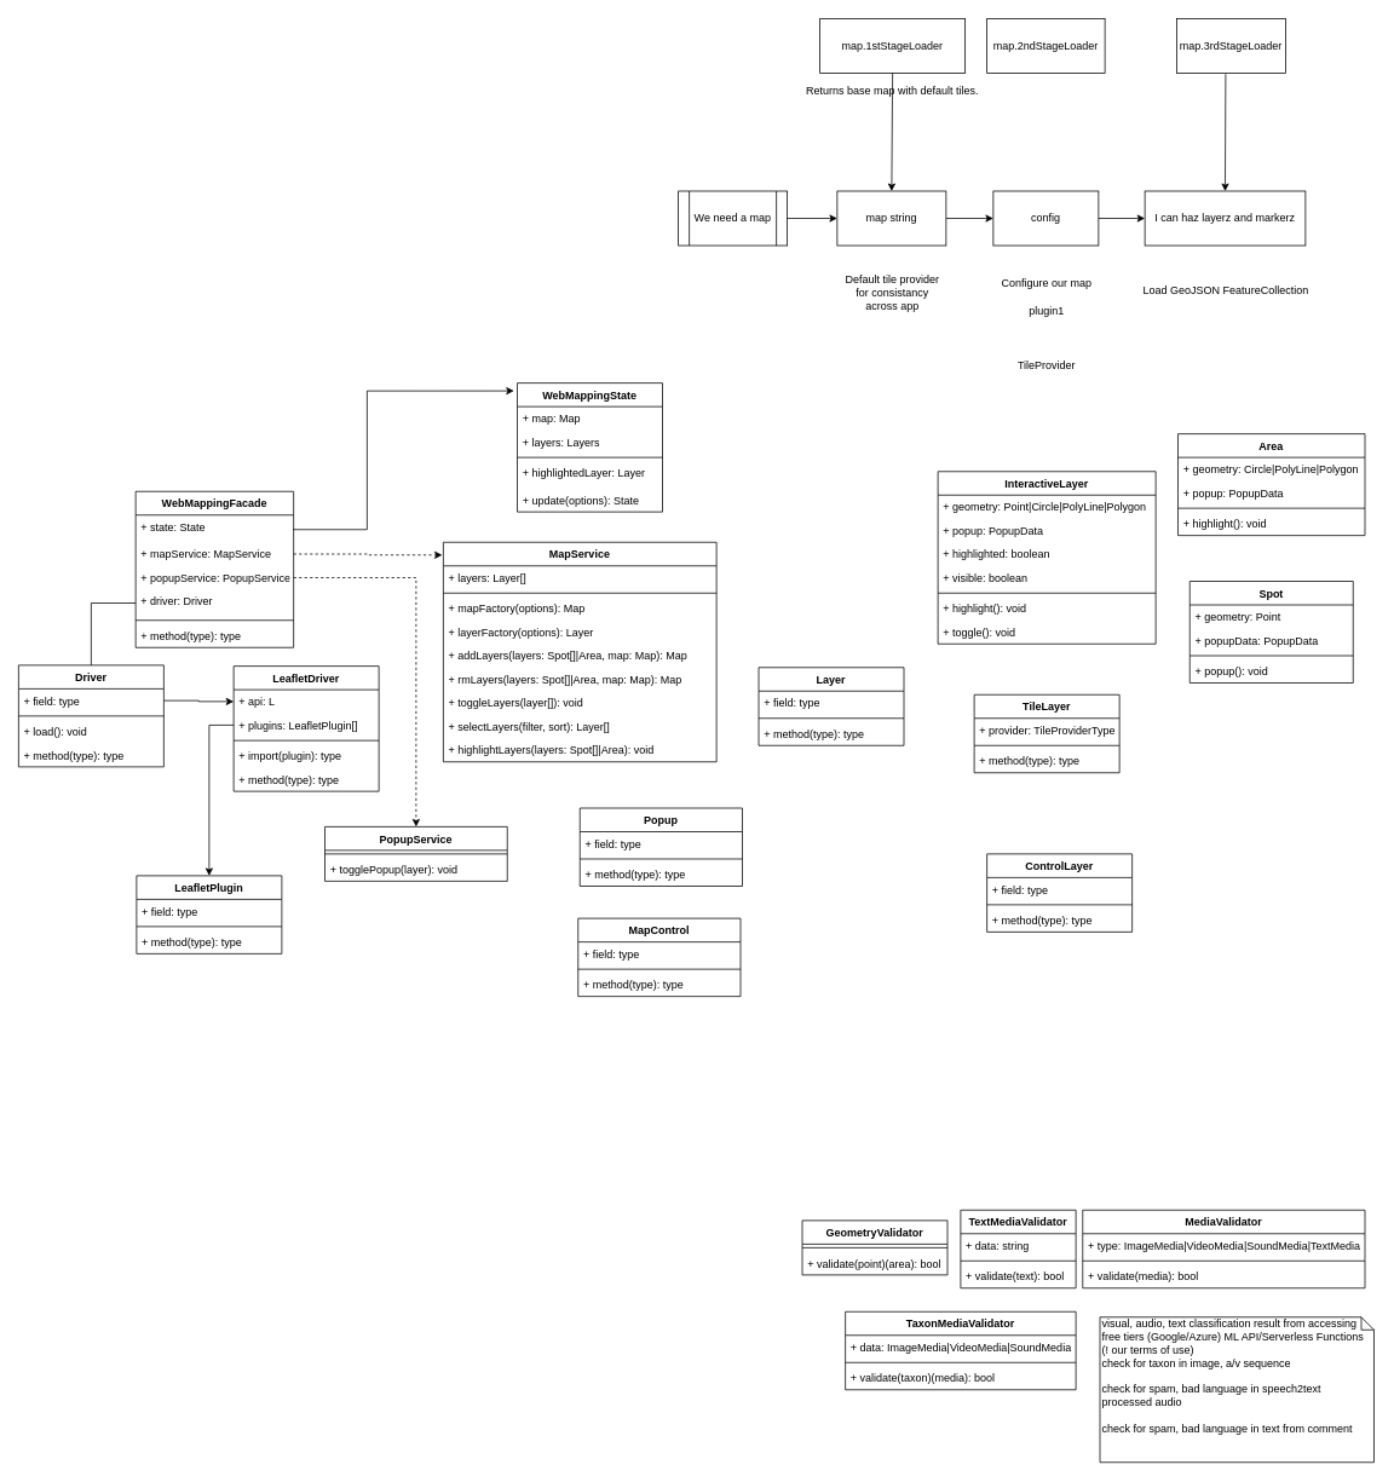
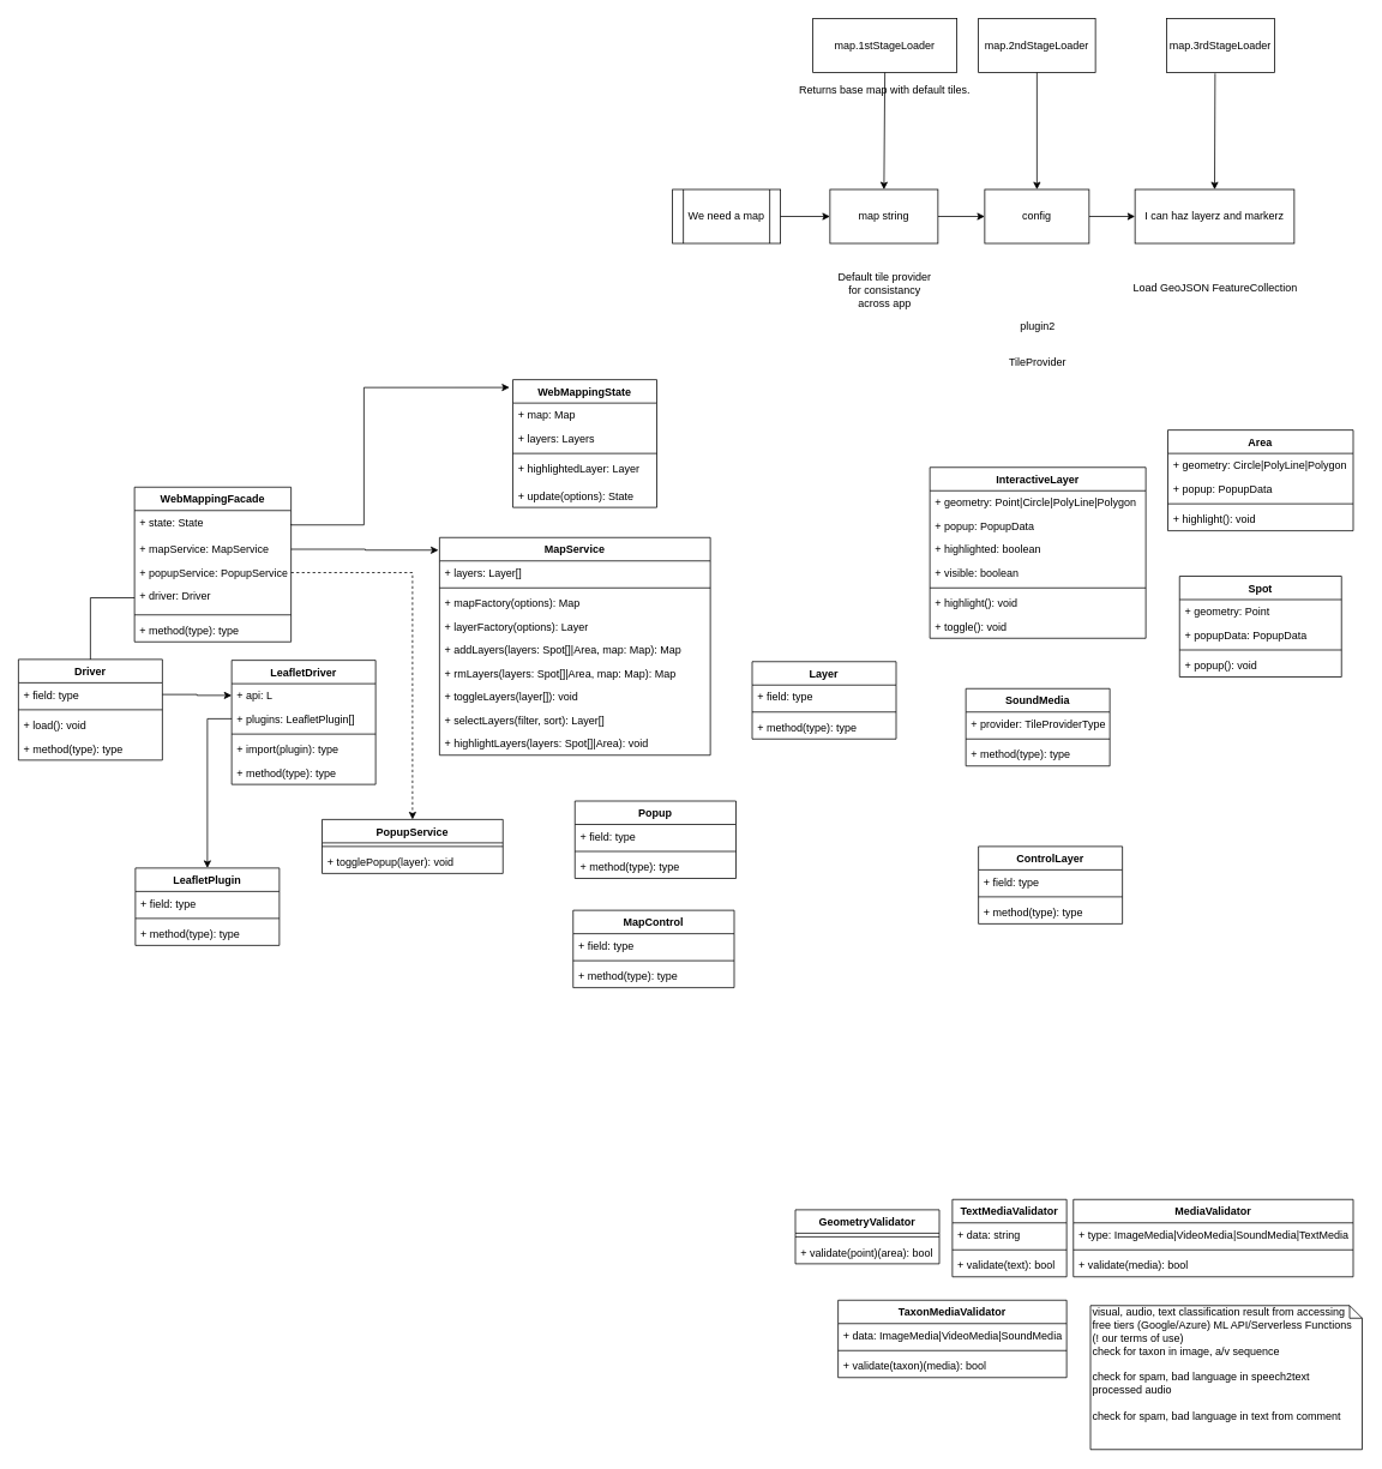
+ <mxCell id="8" value="" style="endArrow=classic;html=1;entryX=0.5;entryY=0;entryDx=0;entryDy=0;exitX=0.5;exitY=1;exitDx=0;exitDy=0;" parent="5" source="7" target="6" edge="1"><mxGeometry width="50" height="50" relative="1" as="geometry"><mxPoint x="-340" y="470" as="sourcePoint" /><mxPoint x="-290" y="420" as="targetPoint" /></mxGeometry></mxCell>
- <mxCell id="11" value="Configure our map" style="text;html=1;strokeColor=none;fillColor=none;align=center;verticalAlign=middle;whiteSpace=wrap;rounded=0;" parent="10" vertex="1"><mxGeometry width="116" height="20" as="geometry" /></mxCell>
- <mxCell id="13" value="plugin1" style="text;html=1;strokeColor=none;fillColor=none;align=center;verticalAlign=middle;whiteSpace=wrap;rounded=0;" parent="12" vertex="1"><mxGeometry x="35" width="36" height="20" as="geometry" /></mxCell>
+ <mxCell id="15" value="plugin2" style="text;html=1;strokeColor=none;fillColor=none;align=center;verticalAlign=middle;whiteSpace=wrap;rounded=0;" parent="12" vertex="1"><mxGeometry x="35" y="20" width="36" height="20" as="geometry" /></mxCell>
- <mxCell id="123" style="edgeStyle=orthogonalEdgeStyle;rounded=0;orthogonalLoop=1;jettySize=auto;html=1;entryX=-0.004;entryY=0.058;entryDx=0;entryDy=0;exitX=1;exitY=0.5;exitDx=0;exitDy=0;entryPerimeter=0;dashed=1;" edge="1" parent="1" source="38" target="43"><mxGeometry relative="1" as="geometry"><mxPoint x="206.5" y="506" as="sourcePoint" /></mxGeometry></mxCell>
+ <mxCell id="123" style="edgeStyle=orthogonalEdgeStyle;rounded=0;orthogonalLoop=1;jettySize=auto;html=1;entryX=-0.004;entryY=0.058;entryDx=0;entryDy=0;exitX=1;exitY=0.5;exitDx=0;exitDy=0;entryPerimeter=0;" edge="1" parent="1" source="38" target="43"><mxGeometry relative="1" as="geometry"><mxPoint x="206.5" y="506" as="sourcePoint" /></mxGeometry></mxCell>
- <mxCell id="113" value="TileLayer" style="swimlane;fontStyle=1;align=center;verticalAlign=top;childLayout=stackLayout;horizontal=1;startSize=26;horizontalStack=0;resizeParent=1;resizeParentMax=0;resizeLast=0;collapsible=1;marginBottom=0;" vertex="1" parent="1"><mxGeometry x="1073" y="765" width="160" height="86" as="geometry" /></mxCell>
+ <mxCell id="113" value="SoundMedia" style="swimlane;fontStyle=1;align=center;verticalAlign=top;childLayout=stackLayout;horizontal=1;startSize=26;horizontalStack=0;resizeParent=1;resizeParentMax=0;resizeLast=0;collapsible=1;marginBottom=0;" vertex="1" parent="1"><mxGeometry x="1073" y="765" width="160" height="86" as="geometry" /></mxCell>
